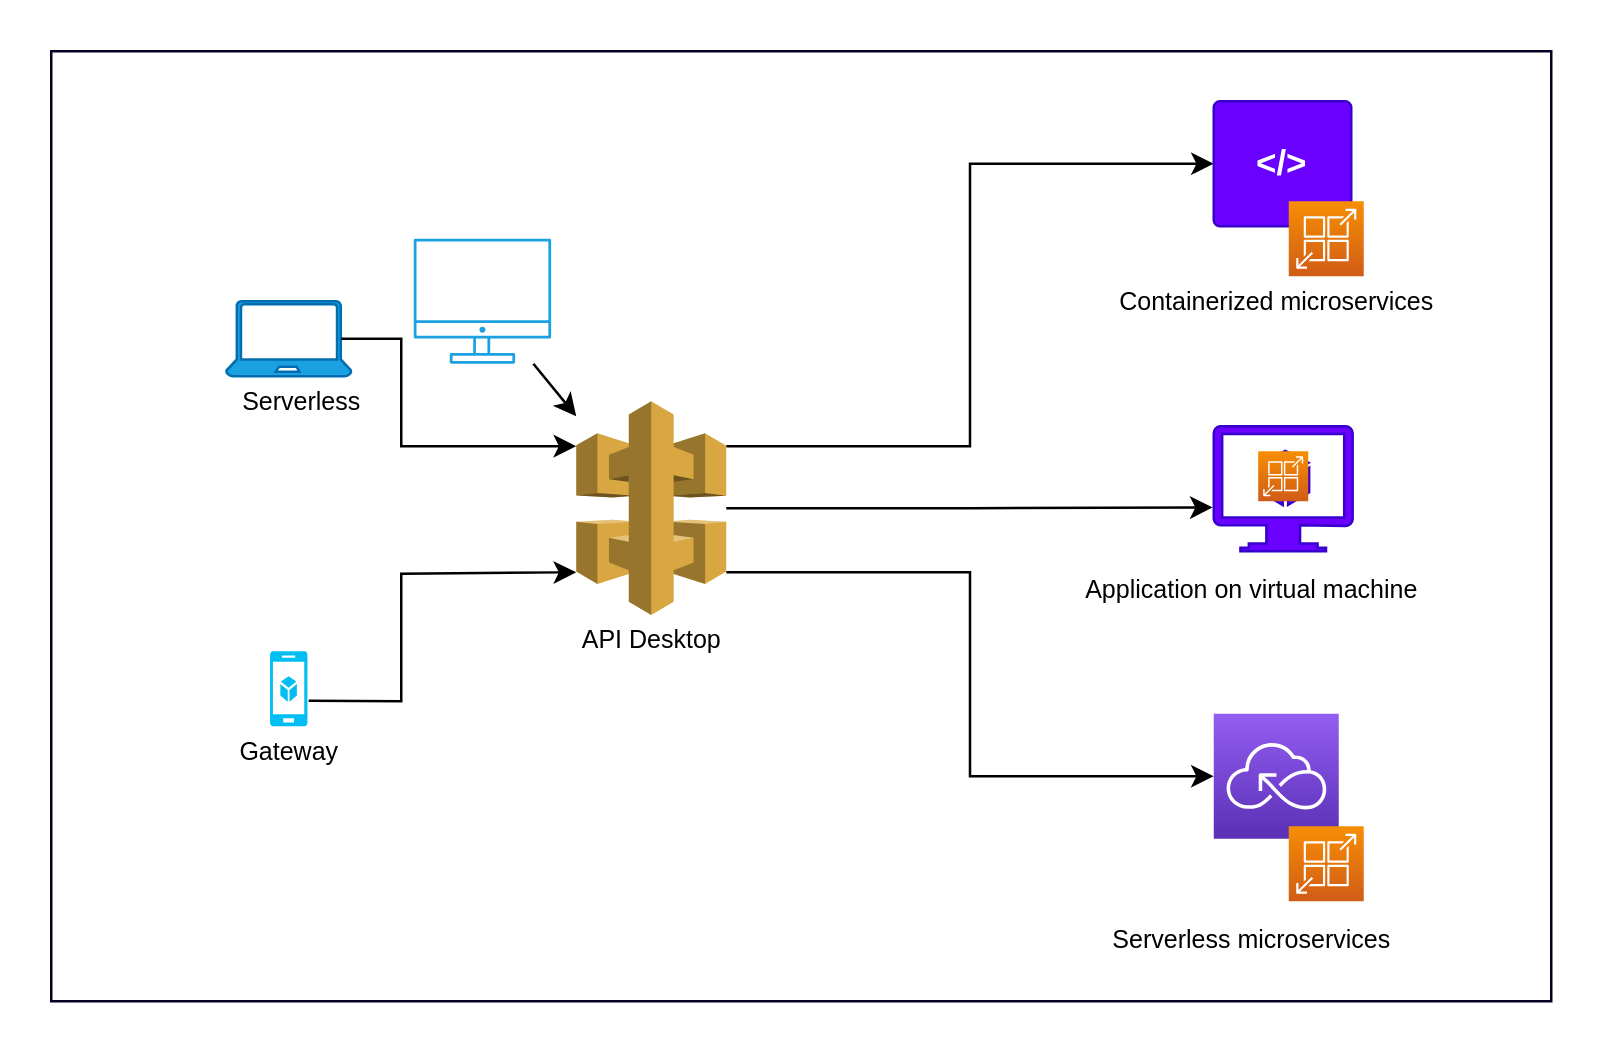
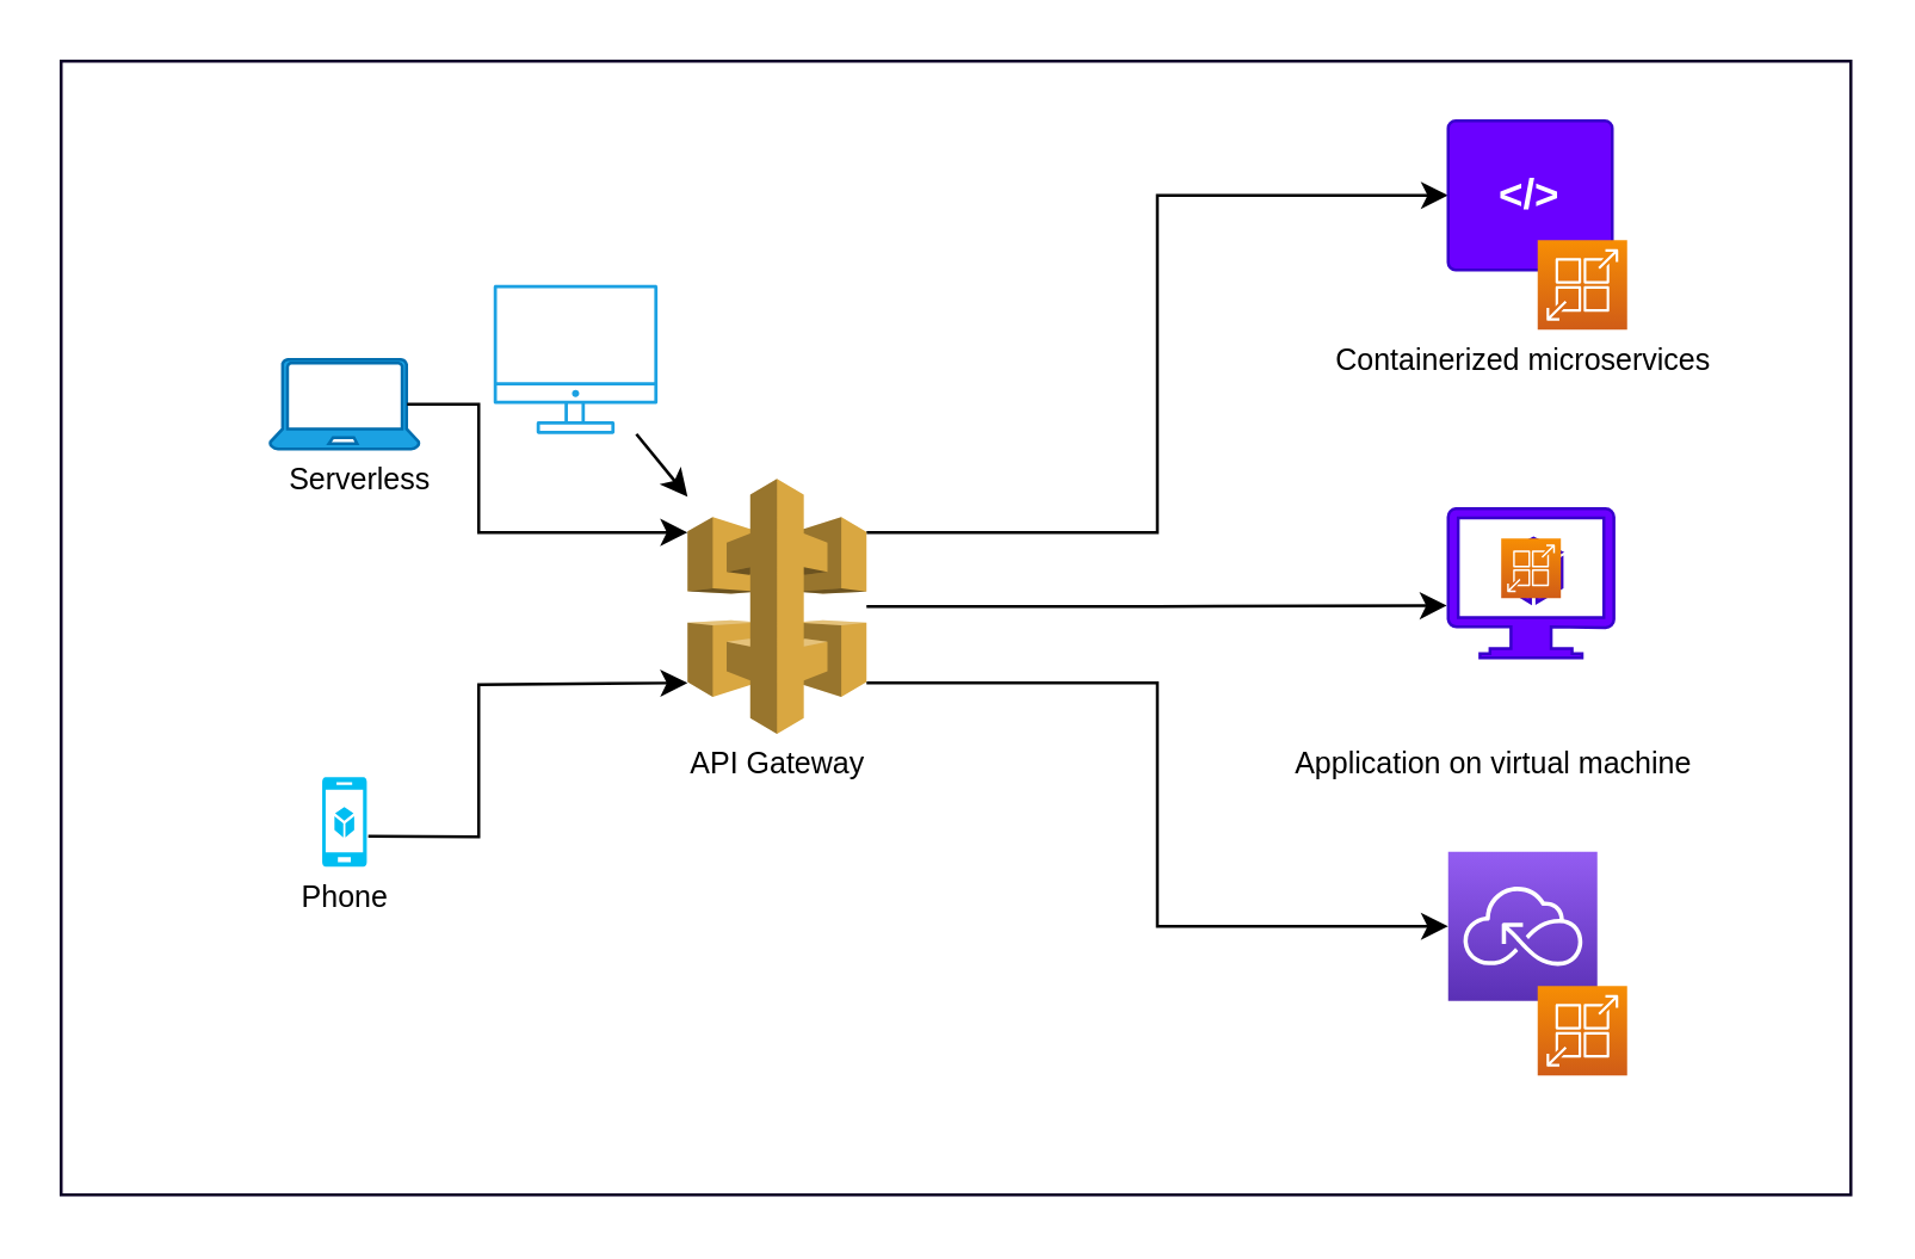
- <mxCell id="20" value="Application on virtual machine" style="text;html=1;align=center;verticalAlign=middle;resizable=0;points=[];autosize=1;strokeColor=none;fillColor=none;fontSize=10;" vertex="1" parent="1"><mxGeometry x="420" y="220" width="160" height="30" as="geometry" /></mxCell>
+ <mxCell id="20" value="Application on virtual machine" style="text;html=1;align=center;verticalAlign=middle;resizable=0;points=[];autosize=1;strokeColor=none;fillColor=none;fontSize=10;" vertex="1" parent="1"><mxGeometry x="420" y="240" width="160" height="30" as="geometry" /></mxCell>
- <mxCell id="18" value="API Desktop" style="text;html=1;align=center;verticalAlign=middle;resizable=0;points=[];autosize=1;strokeColor=none;fillColor=none;fontSize=10;" vertex="1" parent="1"><mxGeometry x="220" y="240" width="80" height="30" as="geometry" /></mxCell>
+ <mxCell id="18" value="API Gateway" style="text;html=1;align=center;verticalAlign=middle;resizable=0;points=[];autosize=1;strokeColor=none;fillColor=none;fontSize=10;" vertex="1" parent="1"><mxGeometry x="220" y="240" width="80" height="30" as="geometry" /></mxCell>
- <mxCell id="7" value="&lt;font style=&quot;font-size: 10px;&quot;&gt;Gateway&lt;/font&gt;" style="text;html=1;align=center;verticalAlign=middle;resizable=0;points=[];autosize=1;strokeColor=none;fillColor=none;fontSize=7;" vertex="1" parent="1"><mxGeometry x="90" y="285" width="50" height="30" as="geometry" /></mxCell>
+ <mxCell id="7" value="&lt;font style=&quot;font-size: 10px;&quot;&gt;Phone&lt;/font&gt;" style="text;html=1;align=center;verticalAlign=middle;resizable=0;points=[];autosize=1;strokeColor=none;fillColor=none;fontSize=7;" vertex="1" parent="1"><mxGeometry x="90" y="285" width="50" height="30" as="geometry" /></mxCell>
- <mxCell id="24" value="Serverless microservices" style="text;html=1;align=center;verticalAlign=middle;resizable=0;points=[];autosize=1;strokeColor=none;fillColor=none;fontSize=10;" vertex="1" parent="1"><mxGeometry x="435" y="360" width="130" height="30" as="geometry" /></mxCell>
